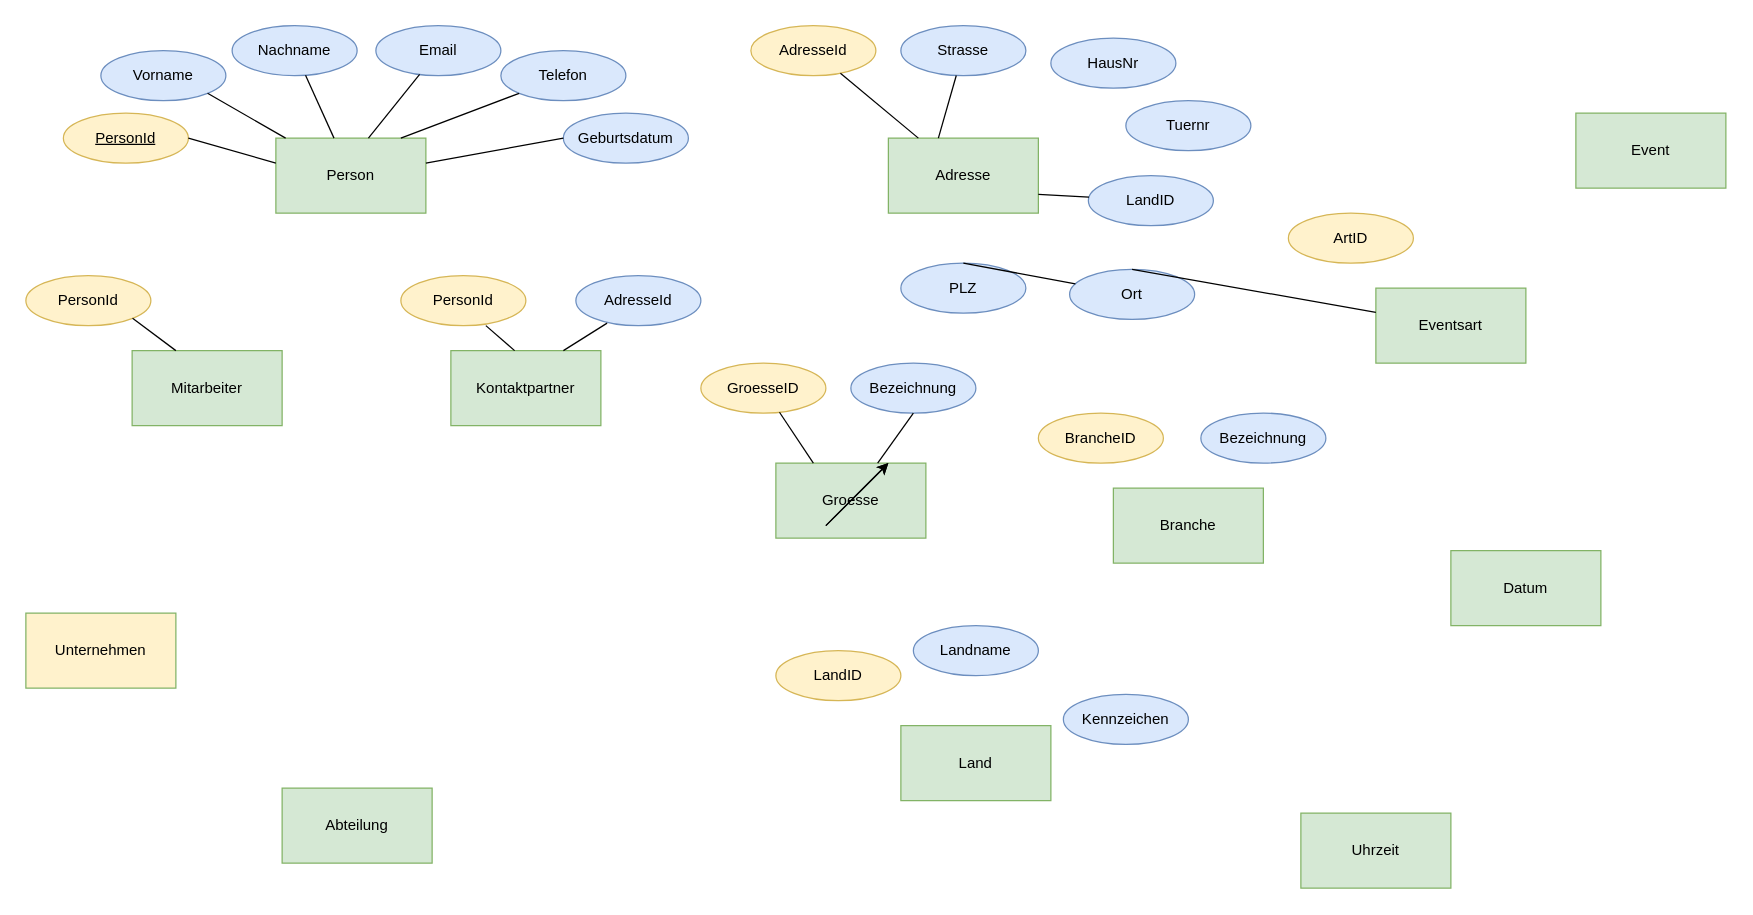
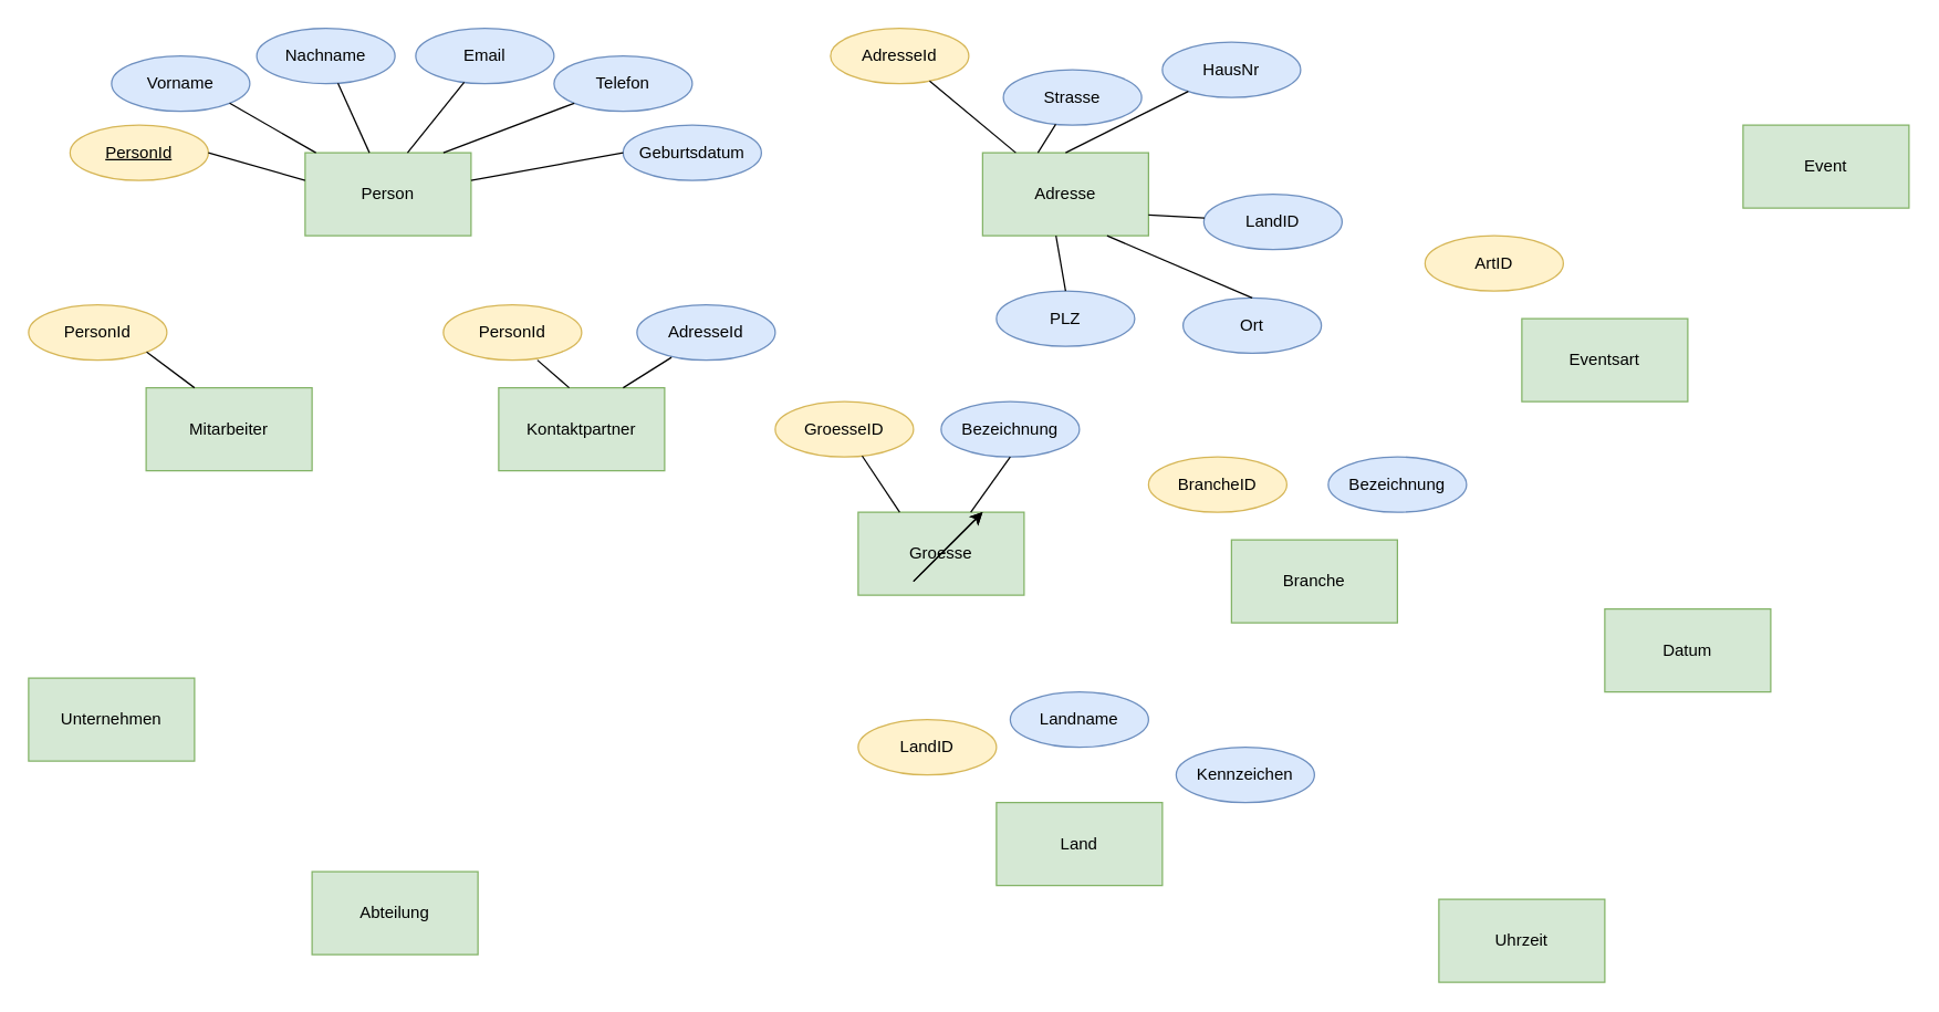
- <mxCell id="31" value="Strasse" style="ellipse;whiteSpace=wrap;html=1;fillColor=#dae8fc;strokeColor=#6c8ebf;" vertex="1" parent="1"><mxGeometry x="720" y="20" width="100" height="40" as="geometry" /></mxCell>
+ <mxCell id="31" value="Strasse" style="ellipse;whiteSpace=wrap;html=1;fillColor=#dae8fc;strokeColor=#6c8ebf;" vertex="1" parent="1"><mxGeometry x="725" y="50" width="100" height="40" as="geometry" /></mxCell>
+ <mxCell id="41" value="" style="endArrow=none;html=1;rounded=0;exitX=0.5;exitY=0;exitDx=0;exitDy=0;" edge="1" parent="1" source="7" target="32"><mxGeometry width="50" height="50" relative="1" as="geometry"><mxPoint x="754" y="130" as="sourcePoint" /><mxPoint x="691.637" y="78.03" as="targetPoint" /></mxGeometry></mxCell>
- <mxCell id="33" value="Tuernr" style="ellipse;whiteSpace=wrap;html=1;fillColor=#dae8fc;strokeColor=#6c8ebf;" vertex="1" parent="1"><mxGeometry x="900" y="80" width="100" height="40" as="geometry" /></mxCell>
- <mxCell id="43" value="" style="endArrow=none;html=1;rounded=0;exitX=0.5;exitY=0;exitDx=0;exitDy=0;" edge="1" parent="1" source="34" target="35"><mxGeometry width="50" height="50" relative="1" as="geometry"><mxPoint x="784" y="160" as="sourcePoint" /><mxPoint x="721.637" y="108.03" as="targetPoint" /></mxGeometry></mxCell>
+ <mxCell id="43" value="" style="endArrow=none;html=1;rounded=0;exitX=0.5;exitY=0;exitDx=0;exitDy=0;entryX=0.442;entryY=1;entryDx=0;entryDy=0;entryPerimeter=0;" edge="1" parent="1" source="34" target="7"><mxGeometry width="50" height="50" relative="1" as="geometry"><mxPoint x="784" y="160" as="sourcePoint" /><mxPoint x="721.637" y="108.03" as="targetPoint" /></mxGeometry></mxCell>
- <mxCell id="44" value="" style="endArrow=none;html=1;rounded=0;exitX=0.5;exitY=0;exitDx=0;exitDy=0;" edge="1" parent="1" source="35" target="12"><mxGeometry width="50" height="50" relative="1" as="geometry"><mxPoint x="794" y="170" as="sourcePoint" /><mxPoint x="731.637" y="118.03" as="targetPoint" /></mxGeometry></mxCell>
+ <mxCell id="44" value="" style="endArrow=none;html=1;rounded=0;exitX=0.5;exitY=0;exitDx=0;exitDy=0;entryX=0.75;entryY=1;entryDx=0;entryDy=0;" edge="1" parent="1" source="35" target="7"><mxGeometry width="50" height="50" relative="1" as="geometry"><mxPoint x="794" y="170" as="sourcePoint" /><mxPoint x="731.637" y="118.03" as="targetPoint" /></mxGeometry></mxCell>
- <mxCell id="4" value="Unternehmen" style="rounded=0;whiteSpace=wrap;html=1;fillColor=#fff2cc;strokeColor=#82b366;" parent="1" vertex="1"><mxGeometry x="20" y="490" width="120" height="60" as="geometry" /></mxCell>
+ <mxCell id="4" value="Unternehmen" style="rounded=0;whiteSpace=wrap;html=1;fillColor=#d5e8d4;strokeColor=#82b366;" parent="1" vertex="1"><mxGeometry x="20" y="490" width="120" height="60" as="geometry" /></mxCell>
- <mxCell id="52" value="Kennzeichen" style="ellipse;whiteSpace=wrap;html=1;fillColor=#dae8fc;strokeColor=#6c8ebf;" vertex="1" parent="1"><mxGeometry x="850" y="555" width="100" height="40" as="geometry" /></mxCell>
+ <mxCell id="52" value="Kennzeichen" style="ellipse;whiteSpace=wrap;html=1;fillColor=#dae8fc;strokeColor=#6c8ebf;" vertex="1" parent="1"><mxGeometry x="850" y="540" width="100" height="40" as="geometry" /></mxCell>
